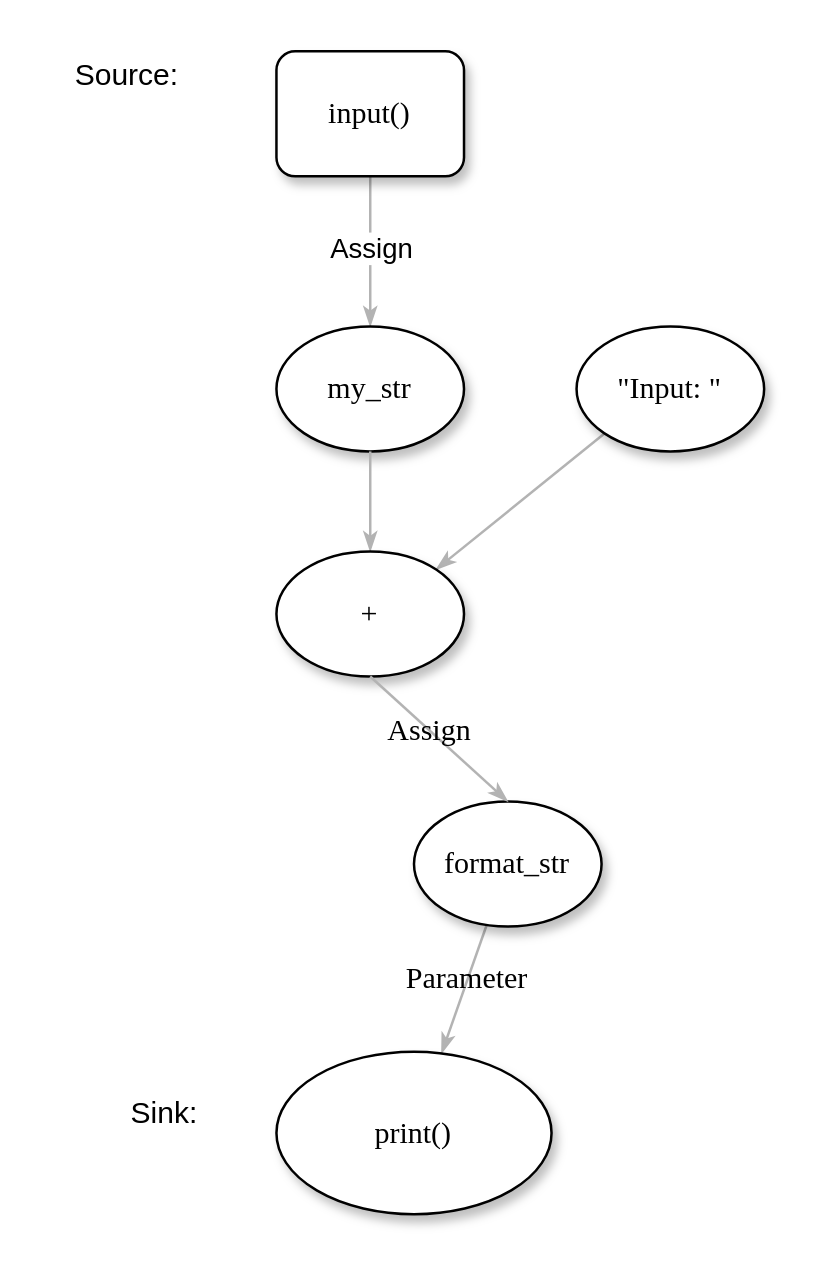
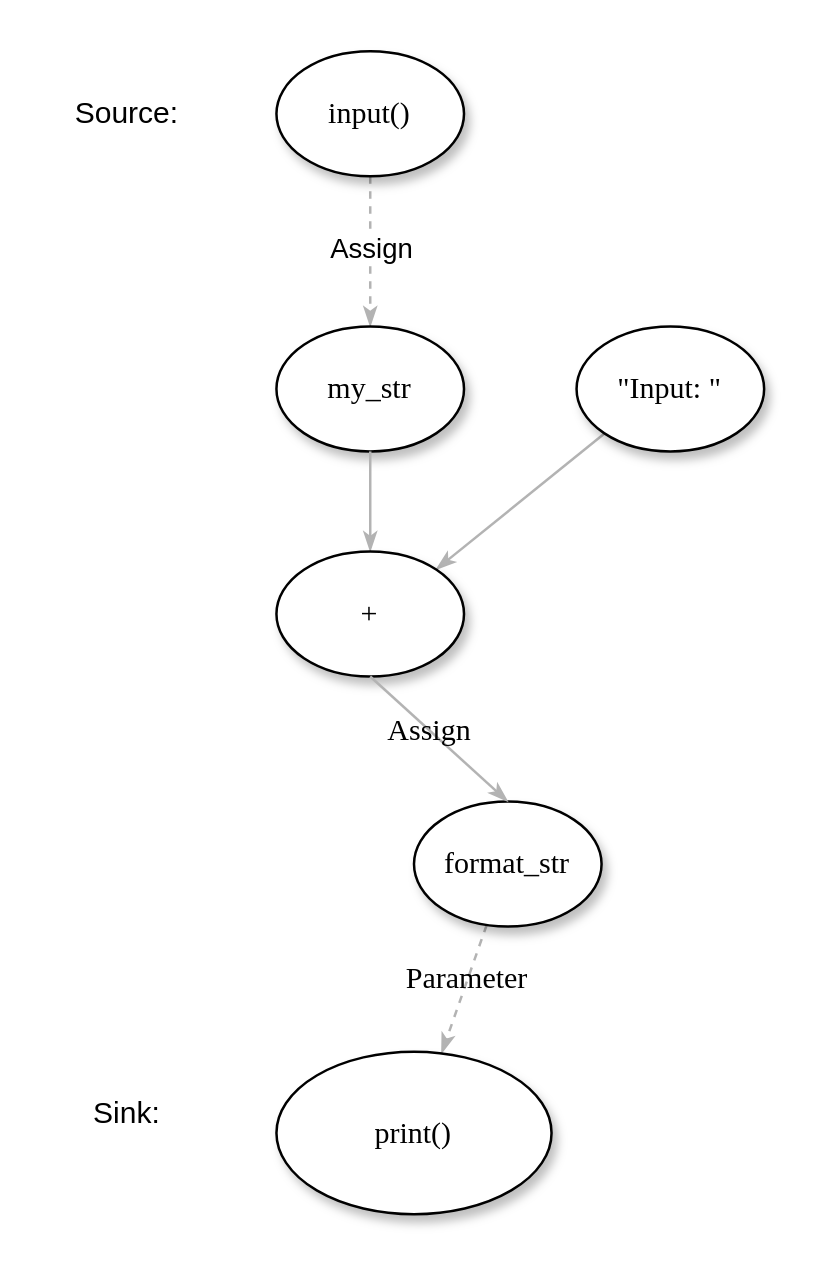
- <mxCell id="11" value="Source:" style="text;html=1;resizable=0;autosize=1;align=center;verticalAlign=middle;points=[];fillColor=none;strokeColor=none;rounded=0;" vertex="1" parent="1"><mxGeometry x="20" y="20" width="60" height="20" as="geometry" /></mxCell>
+ <mxCell id="11" value="Source:" style="text;html=1;resizable=0;autosize=1;align=center;verticalAlign=middle;points=[];fillColor=none;strokeColor=none;rounded=0;" vertex="1" parent="1"><mxGeometry x="20" y="35" width="60" height="20" as="geometry" /></mxCell>
- <mxCell id="9" value="input()" style="whiteSpace=wrap;html=1;shadow=1;comic=0;labelBackgroundColor=none;strokeWidth=1;fontFamily=Verdana;fontSize=12;align=center;rounded=1;" vertex="1" parent="1"><mxGeometry x="110" y="20" width="75" height="50" as="geometry" /></mxCell>
+ <mxCell id="9" value="input()" style="ellipse;whiteSpace=wrap;html=1;rounded=0;shadow=1;comic=0;labelBackgroundColor=none;strokeWidth=1;fontFamily=Verdana;fontSize=12;align=center;" vertex="1" parent="1"><mxGeometry x="110" y="20" width="75" height="50" as="geometry" /></mxCell>
- <mxCell id="2" style="edgeStyle=none;rounded=1;html=1;labelBackgroundColor=none;startArrow=none;startFill=0;startSize=5;endArrow=classicThin;endFill=1;endSize=5;jettySize=auto;orthogonalLoop=1;strokeColor=#B3B3B3;strokeWidth=1;fontFamily=Verdana;fontSize=12;exitX=0.5;exitY=1;exitDx=0;exitDy=0;" parent="1" source="9" target="5" edge="1"><mxGeometry relative="1" as="geometry"><mxPoint x="169.211" y="69.995" as="sourcePoint" /></mxGeometry></mxCell>
+ <mxCell id="2" style="edgeStyle=none;rounded=1;html=1;labelBackgroundColor=none;startArrow=none;startFill=0;startSize=5;endArrow=classicThin;endFill=1;endSize=5;jettySize=auto;orthogonalLoop=1;strokeColor=#B3B3B3;strokeWidth=1;fontFamily=Verdana;fontSize=12;exitX=0.5;exitY=1;exitDx=0;exitDy=0;dashed=1;" parent="1" source="9" target="5" edge="1"><mxGeometry relative="1" as="geometry"><mxPoint x="169.211" y="69.995" as="sourcePoint" /></mxGeometry></mxCell>
- <mxCell id="6" value="Parameter" style="edgeStyle=none;rounded=1;html=1;labelBackgroundColor=none;startArrow=none;startFill=0;startSize=5;endArrow=classicThin;endFill=1;endSize=5;jettySize=auto;orthogonalLoop=1;strokeColor=#B3B3B3;strokeWidth=1;fontFamily=Verdana;fontSize=12" parent="1" source="7" target="8" edge="1"><mxGeometry x="-0.143" relative="1" as="geometry"><mxPoint as="offset" /></mxGeometry></mxCell>
+ <mxCell id="6" value="Parameter" style="edgeStyle=none;rounded=1;html=1;labelBackgroundColor=none;startArrow=none;startFill=0;startSize=5;endArrow=classicThin;endFill=1;endSize=5;jettySize=auto;orthogonalLoop=1;strokeColor=#B3B3B3;strokeWidth=1;fontFamily=Verdana;fontSize=12;dashed=1;" parent="1" source="7" target="8" edge="1"><mxGeometry x="-0.143" relative="1" as="geometry"><mxPoint as="offset" /></mxGeometry></mxCell>
- <mxCell id="12" value="Sink:" style="text;html=1;resizable=0;autosize=1;align=center;verticalAlign=middle;points=[];fillColor=none;strokeColor=none;rounded=0;" vertex="1" parent="1"><mxGeometry x="45" y="435" width="40" height="20" as="geometry" /></mxCell>
+ <mxCell id="12" value="Sink:" style="text;html=1;resizable=0;autosize=1;align=center;verticalAlign=middle;points=[];fillColor=none;strokeColor=none;rounded=0;" vertex="1" parent="1"><mxGeometry x="30" y="435" width="40" height="20" as="geometry" /></mxCell>
